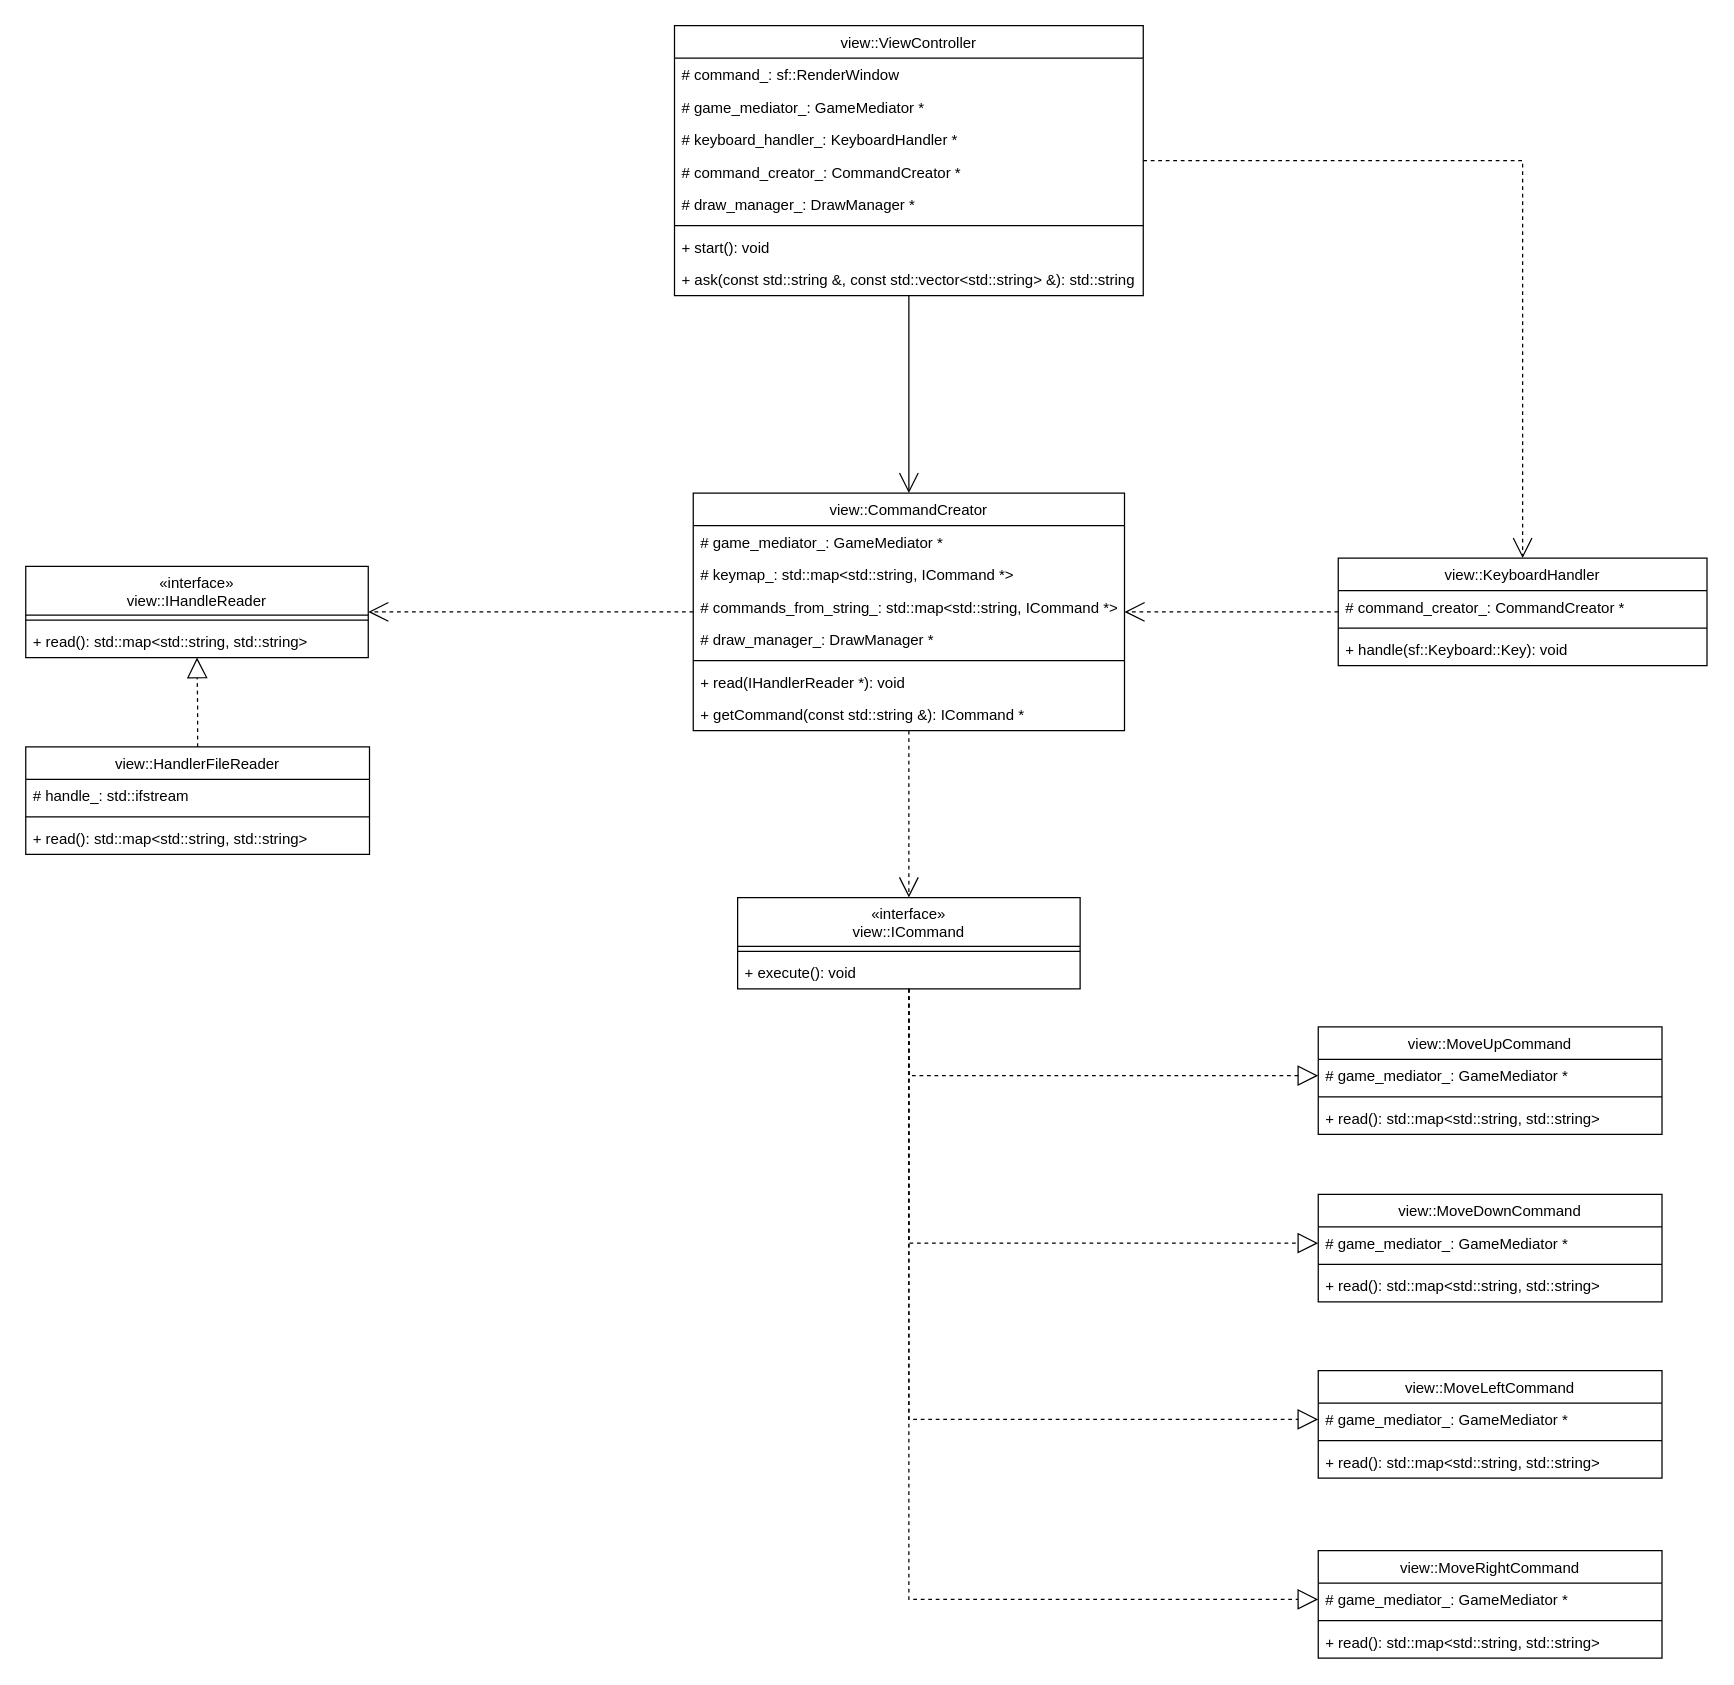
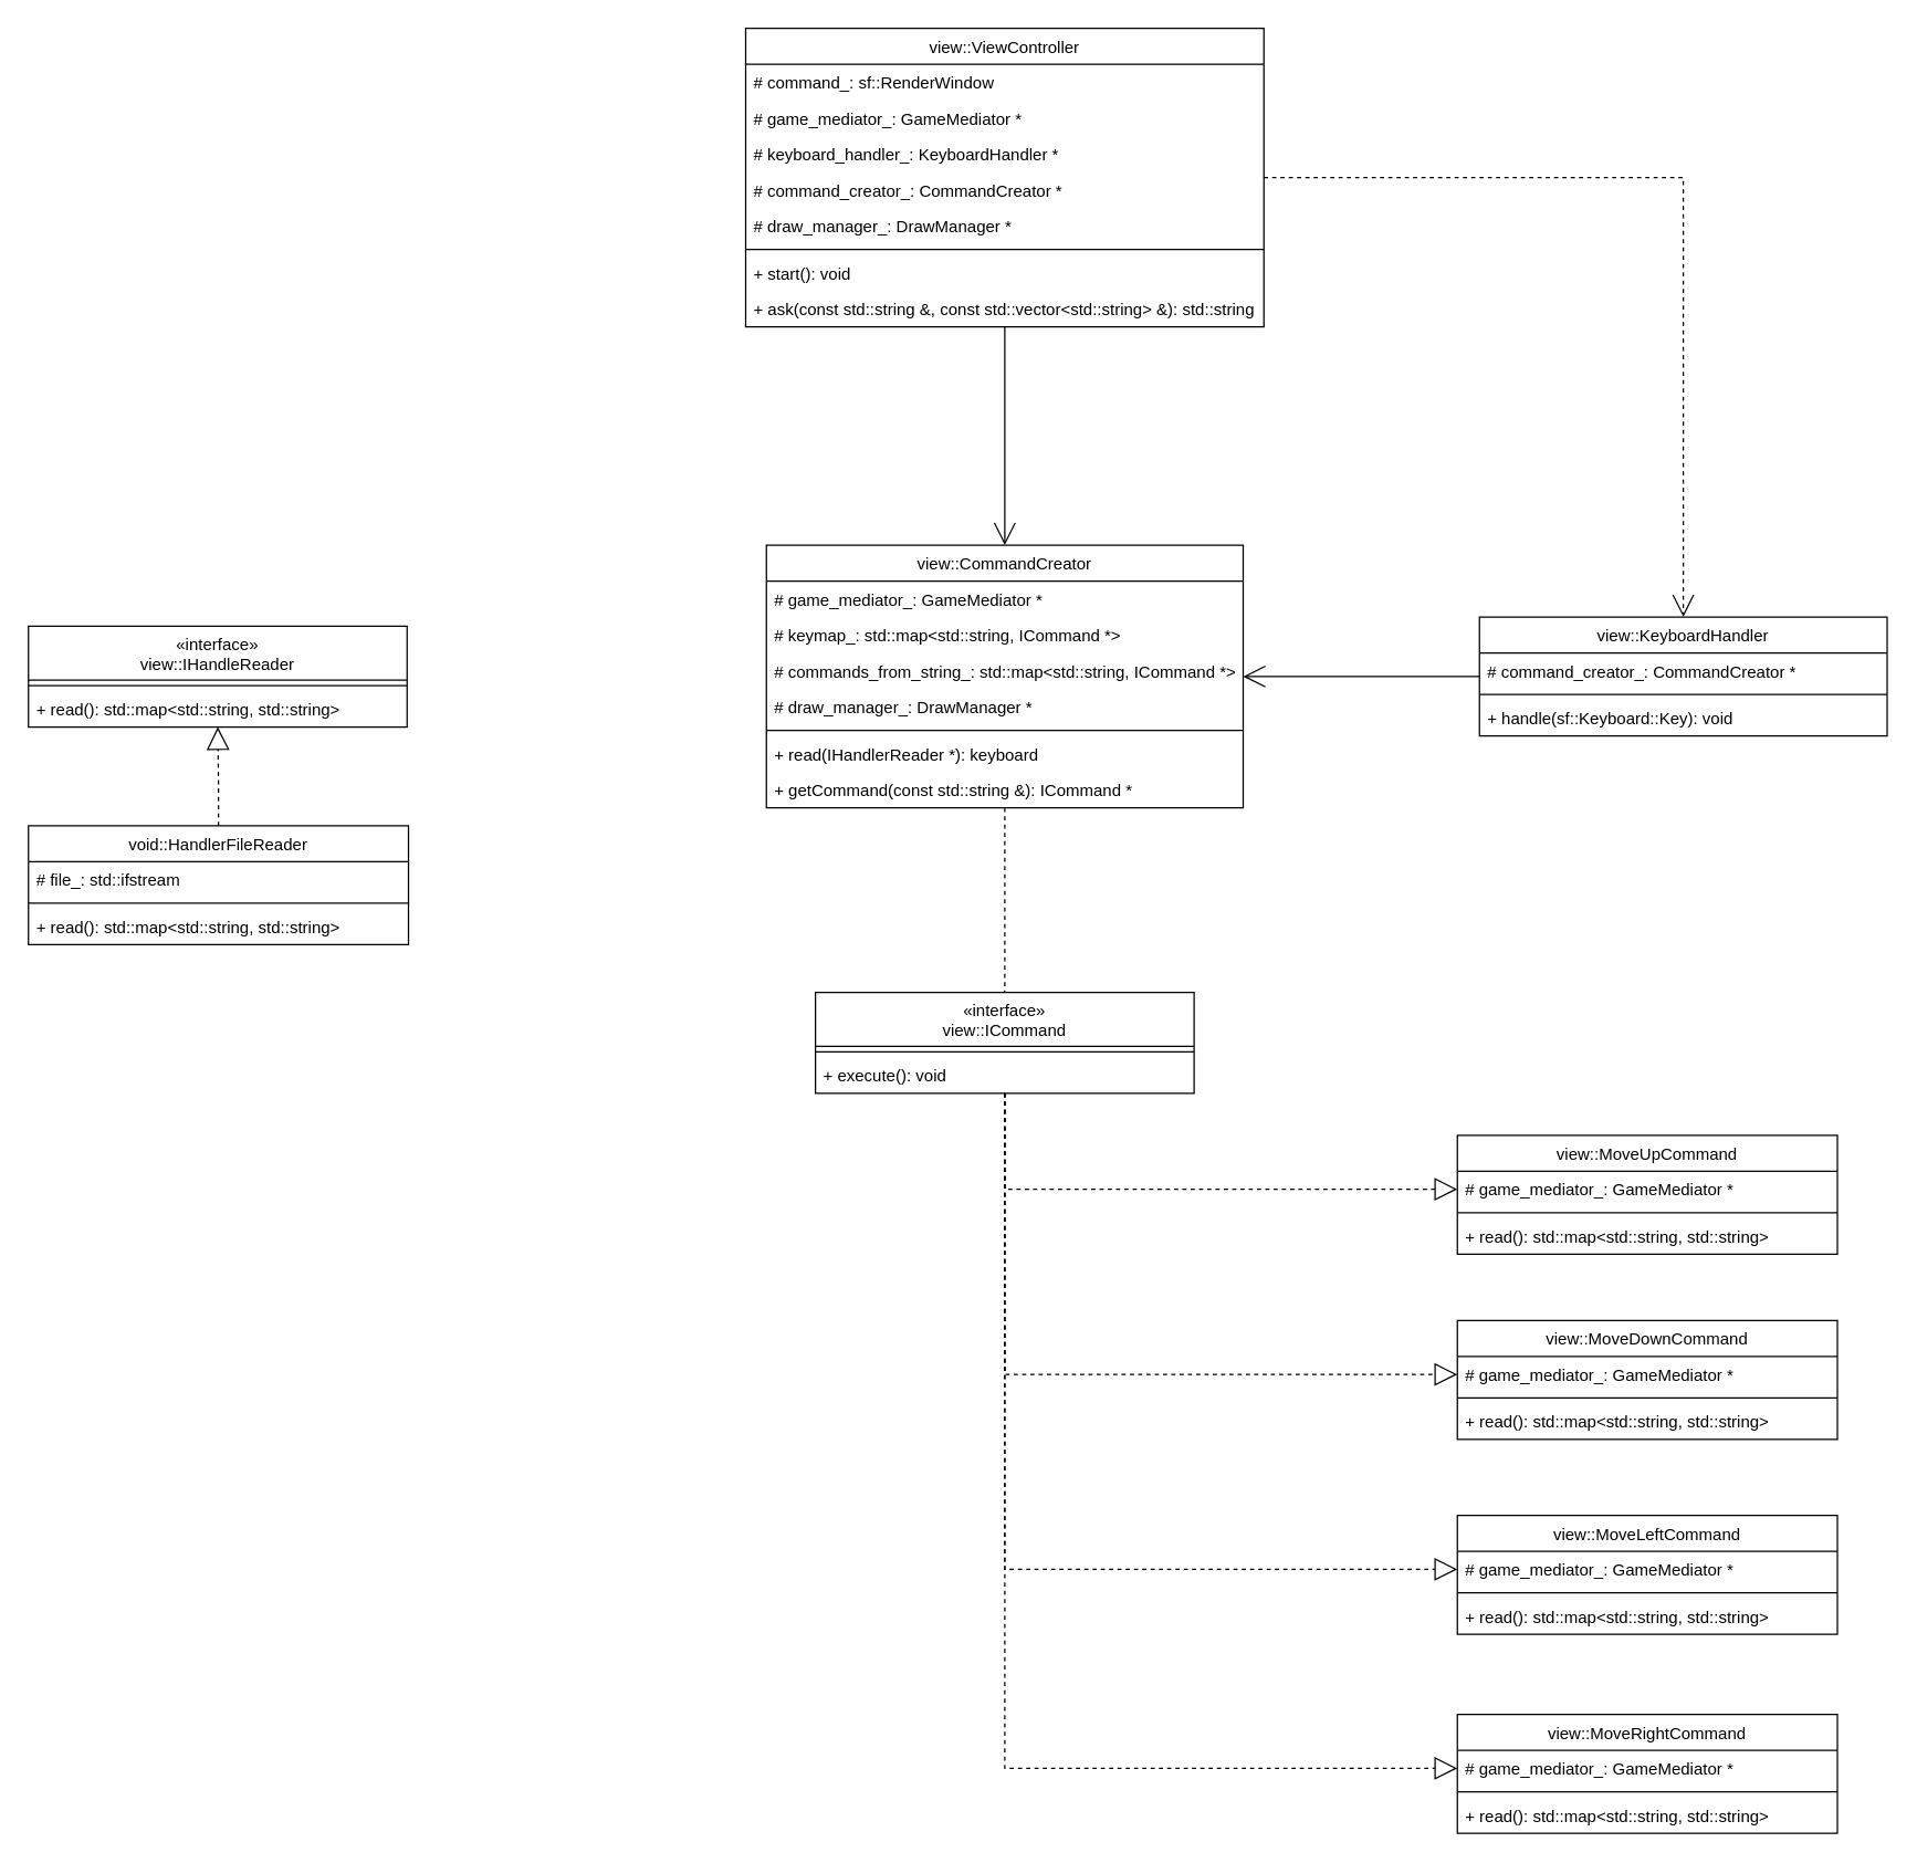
- <mxCell id="18" style="edgeStyle=orthogonalEdgeStyle;rounded=0;orthogonalLoop=1;jettySize=auto;html=1;dashed=1;endArrow=open;endFill=0;startSize=14;endSize=14;" edge="1" parent="1" source="20" target="28"><mxGeometry relative="1" as="geometry" /></mxCell>
- <mxCell id="13" style="edgeStyle=orthogonalEdgeStyle;rounded=0;orthogonalLoop=1;jettySize=auto;html=1;dashed=1;endArrow=open;endFill=0;startSize=14;endSize=14;" edge="1" parent="1" source="14" target="20"><mxGeometry relative="1" as="geometry" /></mxCell>
+ <mxCell id="13" style="edgeStyle=orthogonalEdgeStyle;rounded=0;orthogonalLoop=1;jettySize=auto;html=1;dashed=0;endArrow=open;endFill=0;startSize=14;endSize=14;" edge="1" parent="1" source="14" target="20"><mxGeometry relative="1" as="geometry" /></mxCell>
- <mxCell id="26" value="+ read(IHandlerReader *): void" style="text;align=left;verticalAlign=top;spacingLeft=4;spacingRight=4;overflow=hidden;rotatable=0;points=[[0,0.5],[1,0.5]];portConstraint=eastwest;" vertex="1" parent="20"><mxGeometry y="138" width="345" height="26" as="geometry" /></mxCell>
+ <mxCell id="26" value="+ read(IHandlerReader *): keyboard" style="text;align=left;verticalAlign=top;spacingLeft=4;spacingRight=4;overflow=hidden;rotatable=0;points=[[0,0.5],[1,0.5]];portConstraint=eastwest;" vertex="1" parent="20"><mxGeometry y="138" width="345" height="26" as="geometry" /></mxCell>
- <mxCell id="32" value="view::HandlerFileReader" style="swimlane;fontStyle=0;align=center;verticalAlign=top;childLayout=stackLayout;horizontal=1;startSize=26;horizontalStack=0;resizeParent=1;resizeLast=0;collapsible=1;marginBottom=0;rounded=0;shadow=0;strokeWidth=1;" vertex="1" parent="1"><mxGeometry x="20" y="597" width="275" height="86" as="geometry"><mxRectangle x="281" width="160" height="26" as="alternateBounds" /></mxGeometry></mxCell>
+ <mxCell id="32" value="void::HandlerFileReader" style="swimlane;fontStyle=0;align=center;verticalAlign=top;childLayout=stackLayout;horizontal=1;startSize=26;horizontalStack=0;resizeParent=1;resizeLast=0;collapsible=1;marginBottom=0;rounded=0;shadow=0;strokeWidth=1;" vertex="1" parent="1"><mxGeometry x="20" y="597" width="275" height="86" as="geometry"><mxRectangle x="281" width="160" height="26" as="alternateBounds" /></mxGeometry></mxCell>
- <mxCell id="33" value="# handle_: std::ifstream" style="text;align=left;verticalAlign=top;spacingLeft=4;spacingRight=4;overflow=hidden;rotatable=0;points=[[0,0.5],[1,0.5]];portConstraint=eastwest;rounded=0;shadow=0;html=0;" vertex="1" parent="32"><mxGeometry y="26" width="275" height="26" as="geometry" /></mxCell>
+ <mxCell id="33" value="# file_: std::ifstream" style="text;align=left;verticalAlign=top;spacingLeft=4;spacingRight=4;overflow=hidden;rotatable=0;points=[[0,0.5],[1,0.5]];portConstraint=eastwest;rounded=0;shadow=0;html=0;" vertex="1" parent="32"><mxGeometry y="26" width="275" height="26" as="geometry" /></mxCell>
- <mxCell id="19" style="edgeStyle=orthogonalEdgeStyle;rounded=0;orthogonalLoop=1;jettySize=auto;html=1;entryX=0.5;entryY=0;entryDx=0;entryDy=0;dashed=1;endArrow=open;endFill=0;startSize=14;endSize=14;" edge="1" parent="1" source="20" target="40"><mxGeometry relative="1" as="geometry" /></mxCell>
+ <mxCell id="19" style="edgeStyle=orthogonalEdgeStyle;rounded=0;orthogonalLoop=1;jettySize=auto;html=1;entryX=0.5;entryY=0;entryDx=0;entryDy=0;dashed=1;endArrow=none;endFill=0;startSize=14;endSize=14;" edge="1" parent="1" source="20" target="40"><mxGeometry relative="1" as="geometry" /></mxCell>
